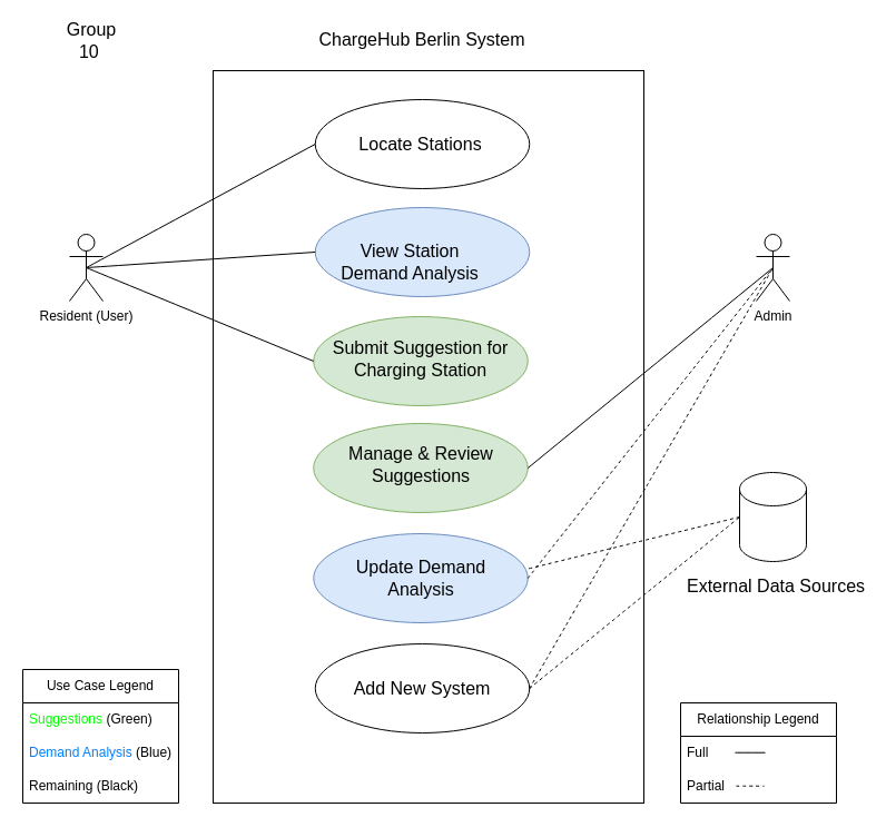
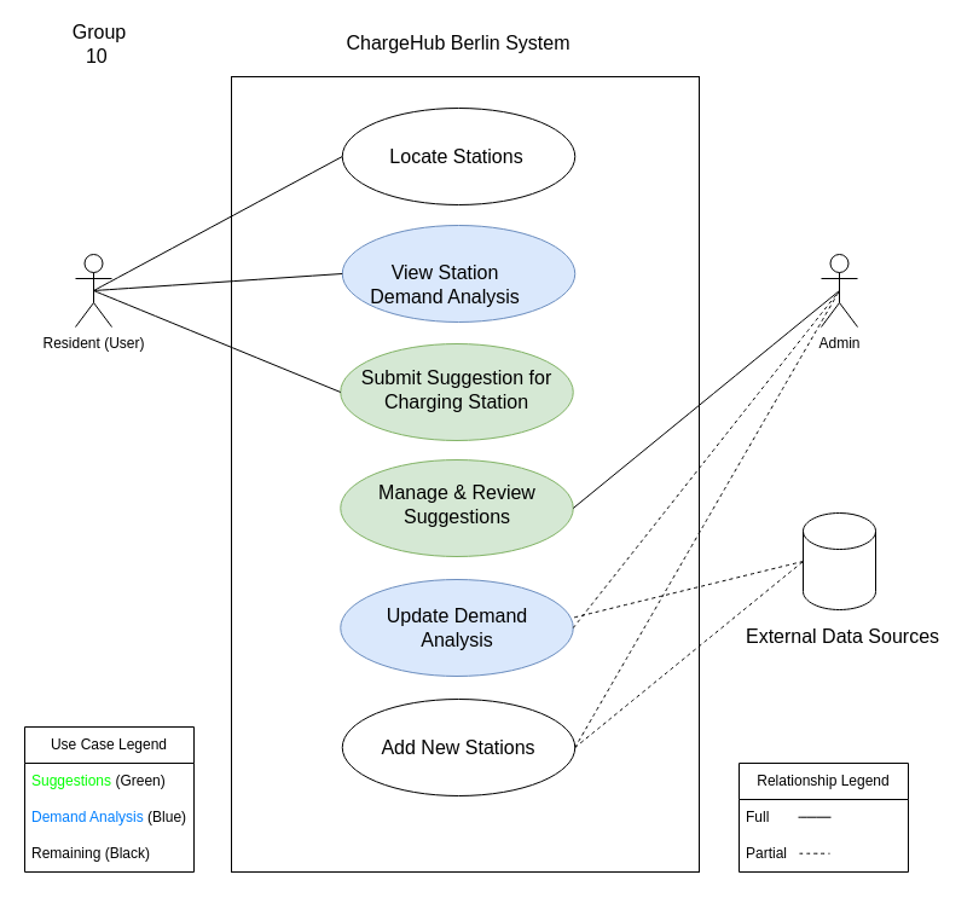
- <mxCell id="19" value="Add New System" style="text;html=1;align=center;verticalAlign=middle;whiteSpace=wrap;rounded=0;fontSize=16;" vertex="1" parent="1"><mxGeometry x="303" y="603" width="152" height="30" as="geometry" /></mxCell>
+ <mxCell id="19" value="Add New Stations" style="text;html=1;align=center;verticalAlign=middle;whiteSpace=wrap;rounded=0;fontSize=16;" vertex="1" parent="1"><mxGeometry x="303" y="603" width="152" height="30" as="geometry" /></mxCell>
